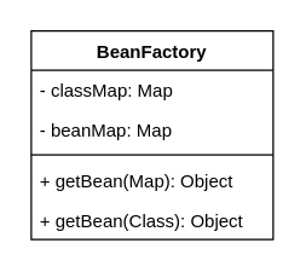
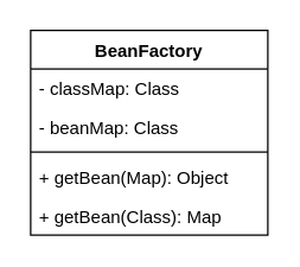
- <mxCell id="3" value="- classMap: Map" style="text;strokeColor=none;fillColor=none;align=left;verticalAlign=top;spacingLeft=4;spacingRight=4;overflow=hidden;rotatable=0;points=[[0,0.5],[1,0.5]];portConstraint=eastwest;" parent="2" vertex="1"><mxGeometry y="26" width="160" height="26" as="geometry" /></mxCell>
+ <mxCell id="3" value="- classMap: Class" style="text;strokeColor=none;fillColor=none;align=left;verticalAlign=top;spacingLeft=4;spacingRight=4;overflow=hidden;rotatable=0;points=[[0,0.5],[1,0.5]];portConstraint=eastwest;" parent="2" vertex="1"><mxGeometry y="26" width="160" height="26" as="geometry" /></mxCell>
- <mxCell id="4" value="- beanMap: Map" style="text;strokeColor=none;fillColor=none;align=left;verticalAlign=top;spacingLeft=4;spacingRight=4;overflow=hidden;rotatable=0;points=[[0,0.5],[1,0.5]];portConstraint=eastwest;" parent="2" vertex="1"><mxGeometry y="52" width="160" height="26" as="geometry" /></mxCell>
+ <mxCell id="4" value="- beanMap: Class" style="text;strokeColor=none;fillColor=none;align=left;verticalAlign=top;spacingLeft=4;spacingRight=4;overflow=hidden;rotatable=0;points=[[0,0.5],[1,0.5]];portConstraint=eastwest;" parent="2" vertex="1"><mxGeometry y="52" width="160" height="26" as="geometry" /></mxCell>
- <mxCell id="7" value="+ getBean(Class): Object" style="text;strokeColor=none;fillColor=none;align=left;verticalAlign=top;spacingLeft=4;spacingRight=4;overflow=hidden;rotatable=0;points=[[0,0.5],[1,0.5]];portConstraint=eastwest;" parent="2" vertex="1"><mxGeometry y="112" width="160" height="26" as="geometry" /></mxCell>
+ <mxCell id="7" value="+ getBean(Class): Map" style="text;strokeColor=none;fillColor=none;align=left;verticalAlign=top;spacingLeft=4;spacingRight=4;overflow=hidden;rotatable=0;points=[[0,0.5],[1,0.5]];portConstraint=eastwest;" parent="2" vertex="1"><mxGeometry y="112" width="160" height="26" as="geometry" /></mxCell>
